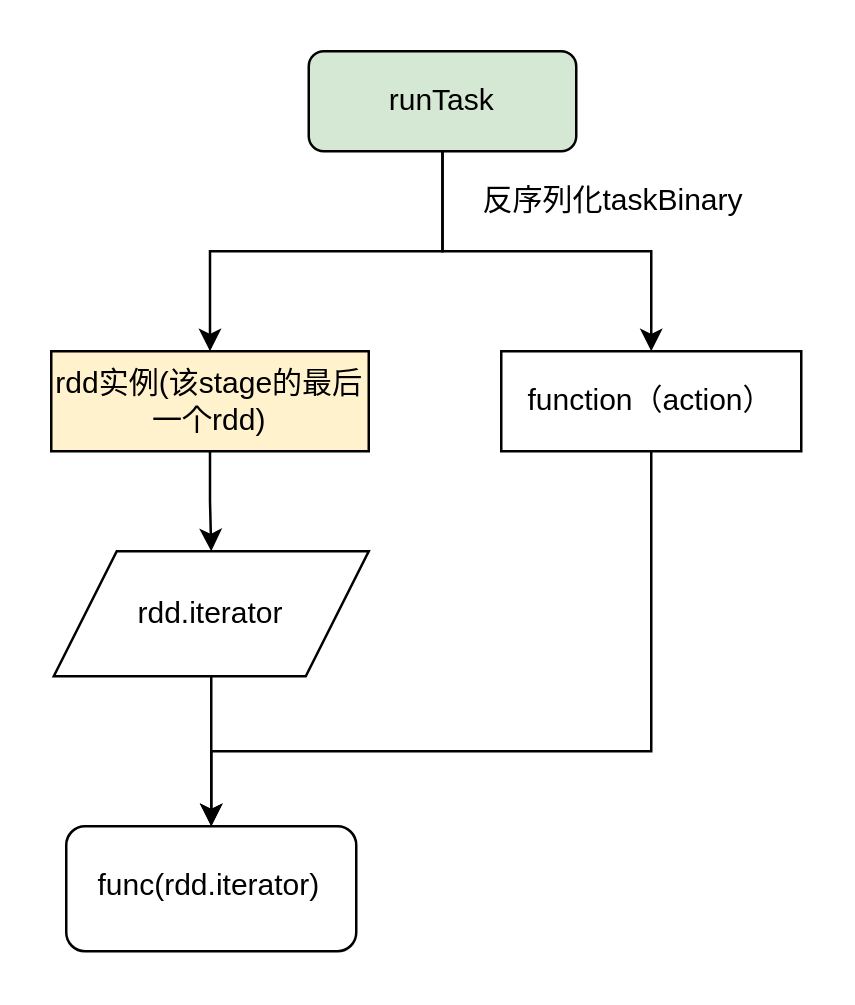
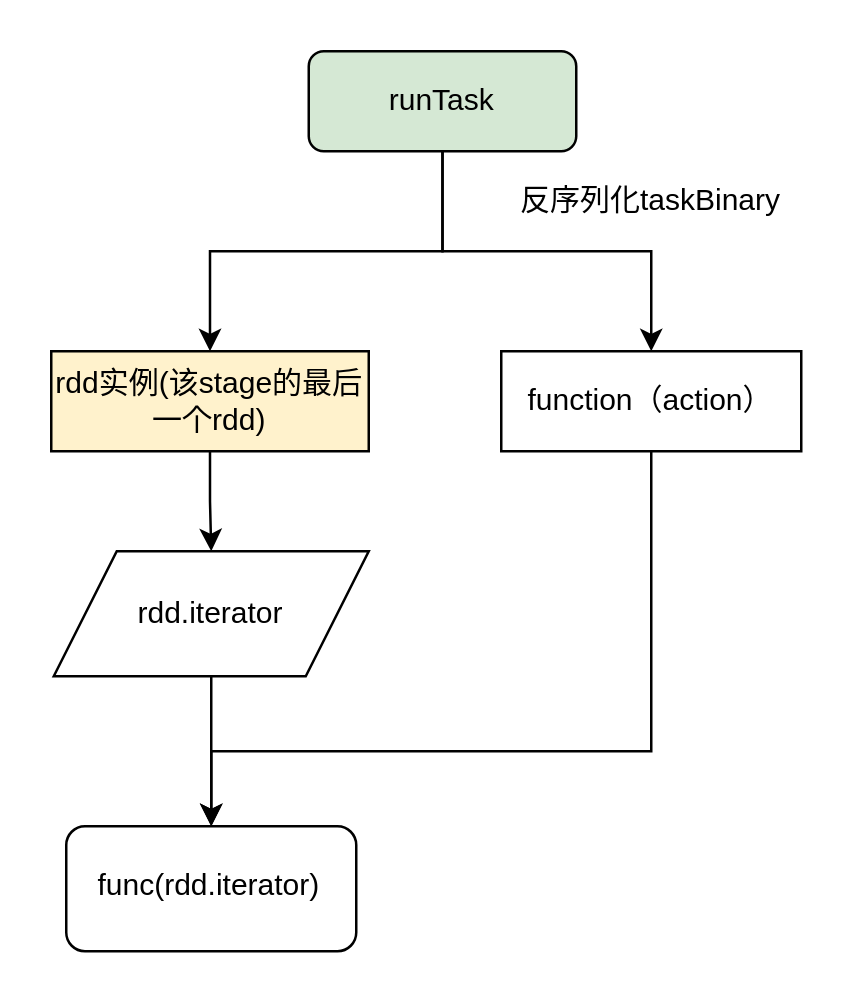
- <mxCell id="5" value="反序列化taskBinary" style="text;html=1;strokeColor=none;fillColor=none;align=center;verticalAlign=middle;whiteSpace=wrap;rounded=0;" vertex="1" parent="1"><mxGeometry x="180" y="70" width="130" height="20" as="geometry" /></mxCell>
+ <mxCell id="5" value="反序列化taskBinary" style="text;html=1;strokeColor=none;fillColor=none;align=center;verticalAlign=middle;whiteSpace=wrap;rounded=0;" vertex="1" parent="1"><mxGeometry x="195" y="70" width="130" height="20" as="geometry" /></mxCell>
